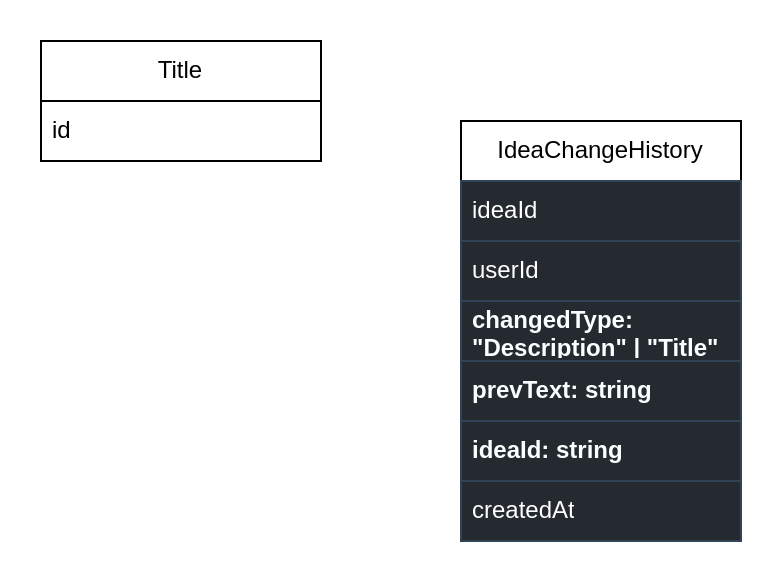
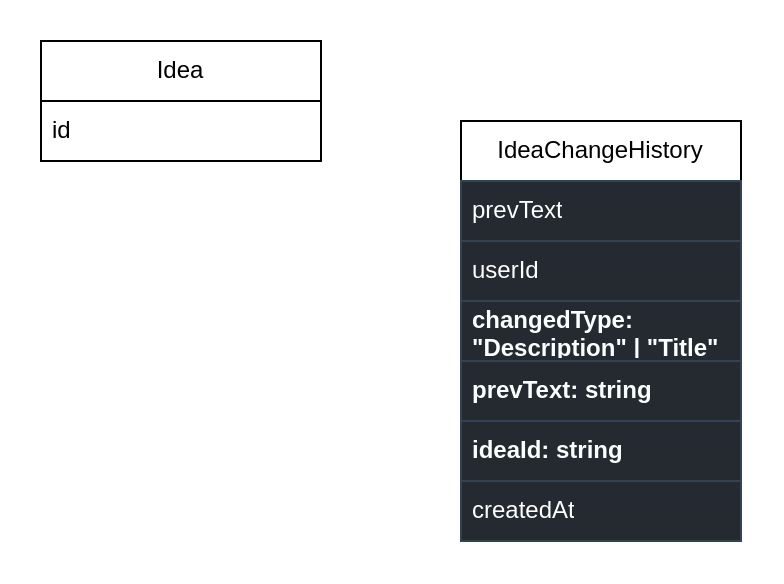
- <mxCell id="2" value="Title" style="swimlane;fontStyle=0;childLayout=stackLayout;horizontal=1;startSize=30;horizontalStack=0;resizeParent=1;resizeParentMax=0;resizeLast=0;collapsible=1;marginBottom=0;whiteSpace=wrap;html=1;" vertex="1" parent="1"><mxGeometry x="20" y="20" width="140" height="60" as="geometry"><mxRectangle x="300" y="320" width="60" height="30" as="alternateBounds" /></mxGeometry></mxCell>
+ <mxCell id="2" value="Idea" style="swimlane;fontStyle=0;childLayout=stackLayout;horizontal=1;startSize=30;horizontalStack=0;resizeParent=1;resizeParentMax=0;resizeLast=0;collapsible=1;marginBottom=0;whiteSpace=wrap;html=1;" vertex="1" parent="1"><mxGeometry x="20" y="20" width="140" height="60" as="geometry"><mxRectangle x="300" y="320" width="60" height="30" as="alternateBounds" /></mxGeometry></mxCell>
- <mxCell id="5" value="ideaId" style="text;align=left;verticalAlign=middle;spacingLeft=4;spacingRight=4;overflow=hidden;points=[[0,0.5],[1,0.5]];portConstraint=eastwest;rotatable=0;whiteSpace=wrap;html=1;fillColor=#242A30;fontColor=#ffffff;strokeColor=#314354;" vertex="1" parent="4"><mxGeometry y="30" width="140" height="30" as="geometry" /></mxCell>
+ <mxCell id="5" value="prevText" style="text;align=left;verticalAlign=middle;spacingLeft=4;spacingRight=4;overflow=hidden;points=[[0,0.5],[1,0.5]];portConstraint=eastwest;rotatable=0;whiteSpace=wrap;html=1;fillColor=#242A30;fontColor=#ffffff;strokeColor=#314354;" vertex="1" parent="4"><mxGeometry y="30" width="140" height="30" as="geometry" /></mxCell>
